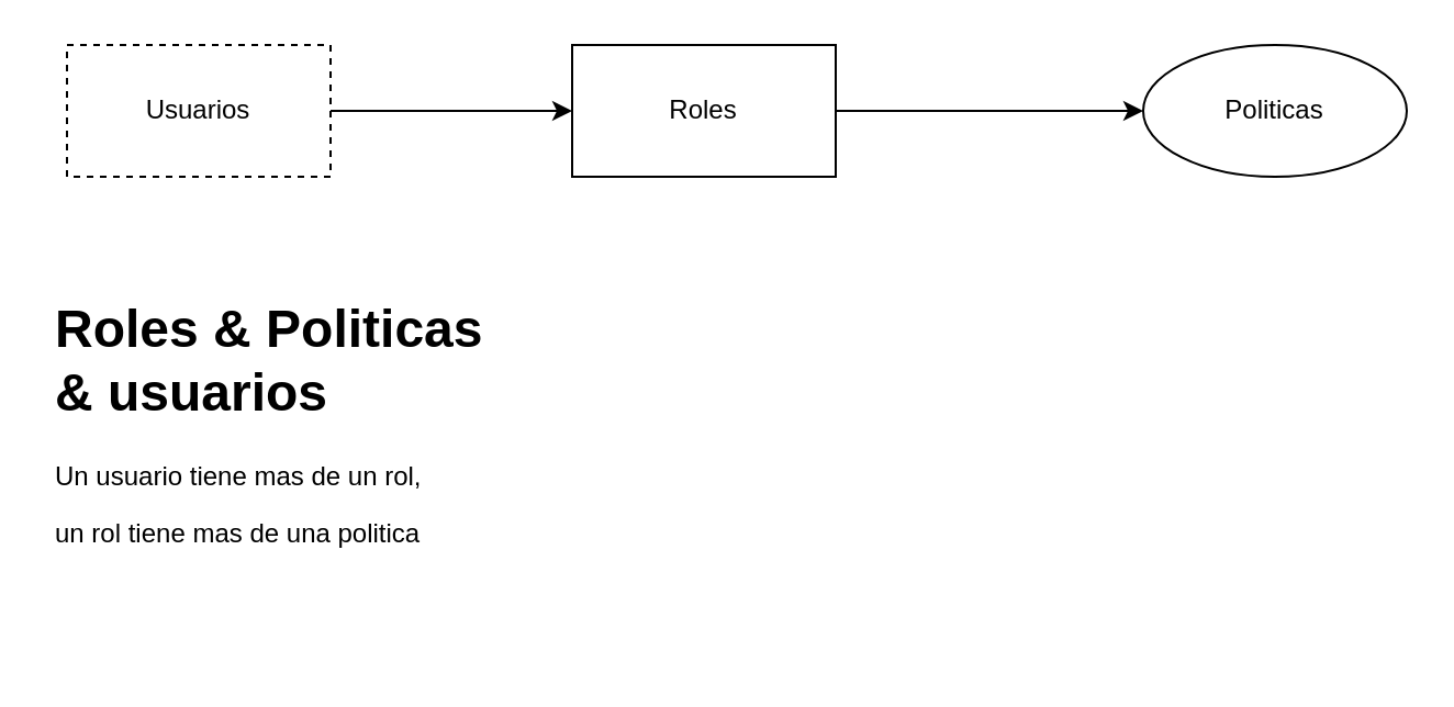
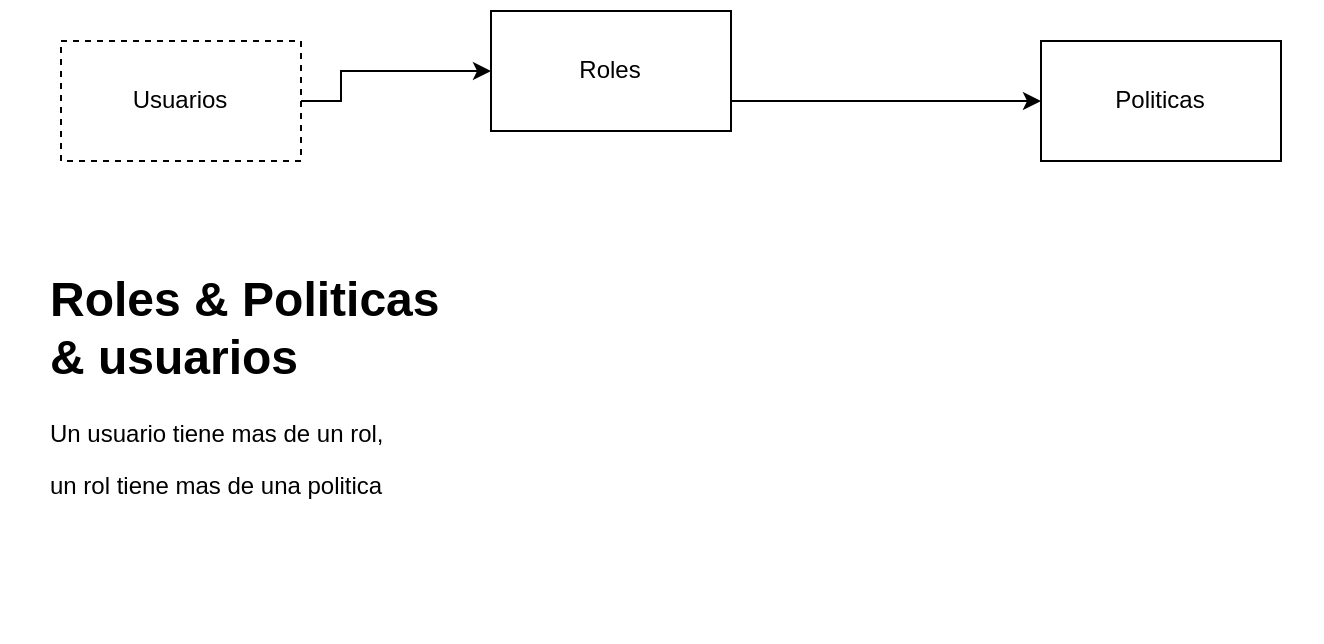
- <mxCell id="5" value="Roles" style="rounded=0;whiteSpace=wrap;html=1;" vertex="1" parent="1"><mxGeometry x="260" y="20" width="120" height="60" as="geometry" /></mxCell>
+ <mxCell id="5" value="Roles" style="rounded=0;whiteSpace=wrap;html=1;" vertex="1" parent="1"><mxGeometry x="245" y="5" width="120" height="60" as="geometry" /></mxCell>
- <mxCell id="6" value="Politicas" style="ellipse;whiteSpace=wrap;html=1;" vertex="1" parent="1"><mxGeometry x="520" y="20" width="120" height="60" as="geometry" /></mxCell>
+ <mxCell id="6" value="Politicas" style="rounded=0;whiteSpace=wrap;html=1;" vertex="1" parent="1"><mxGeometry x="520" y="20" width="120" height="60" as="geometry" /></mxCell>
